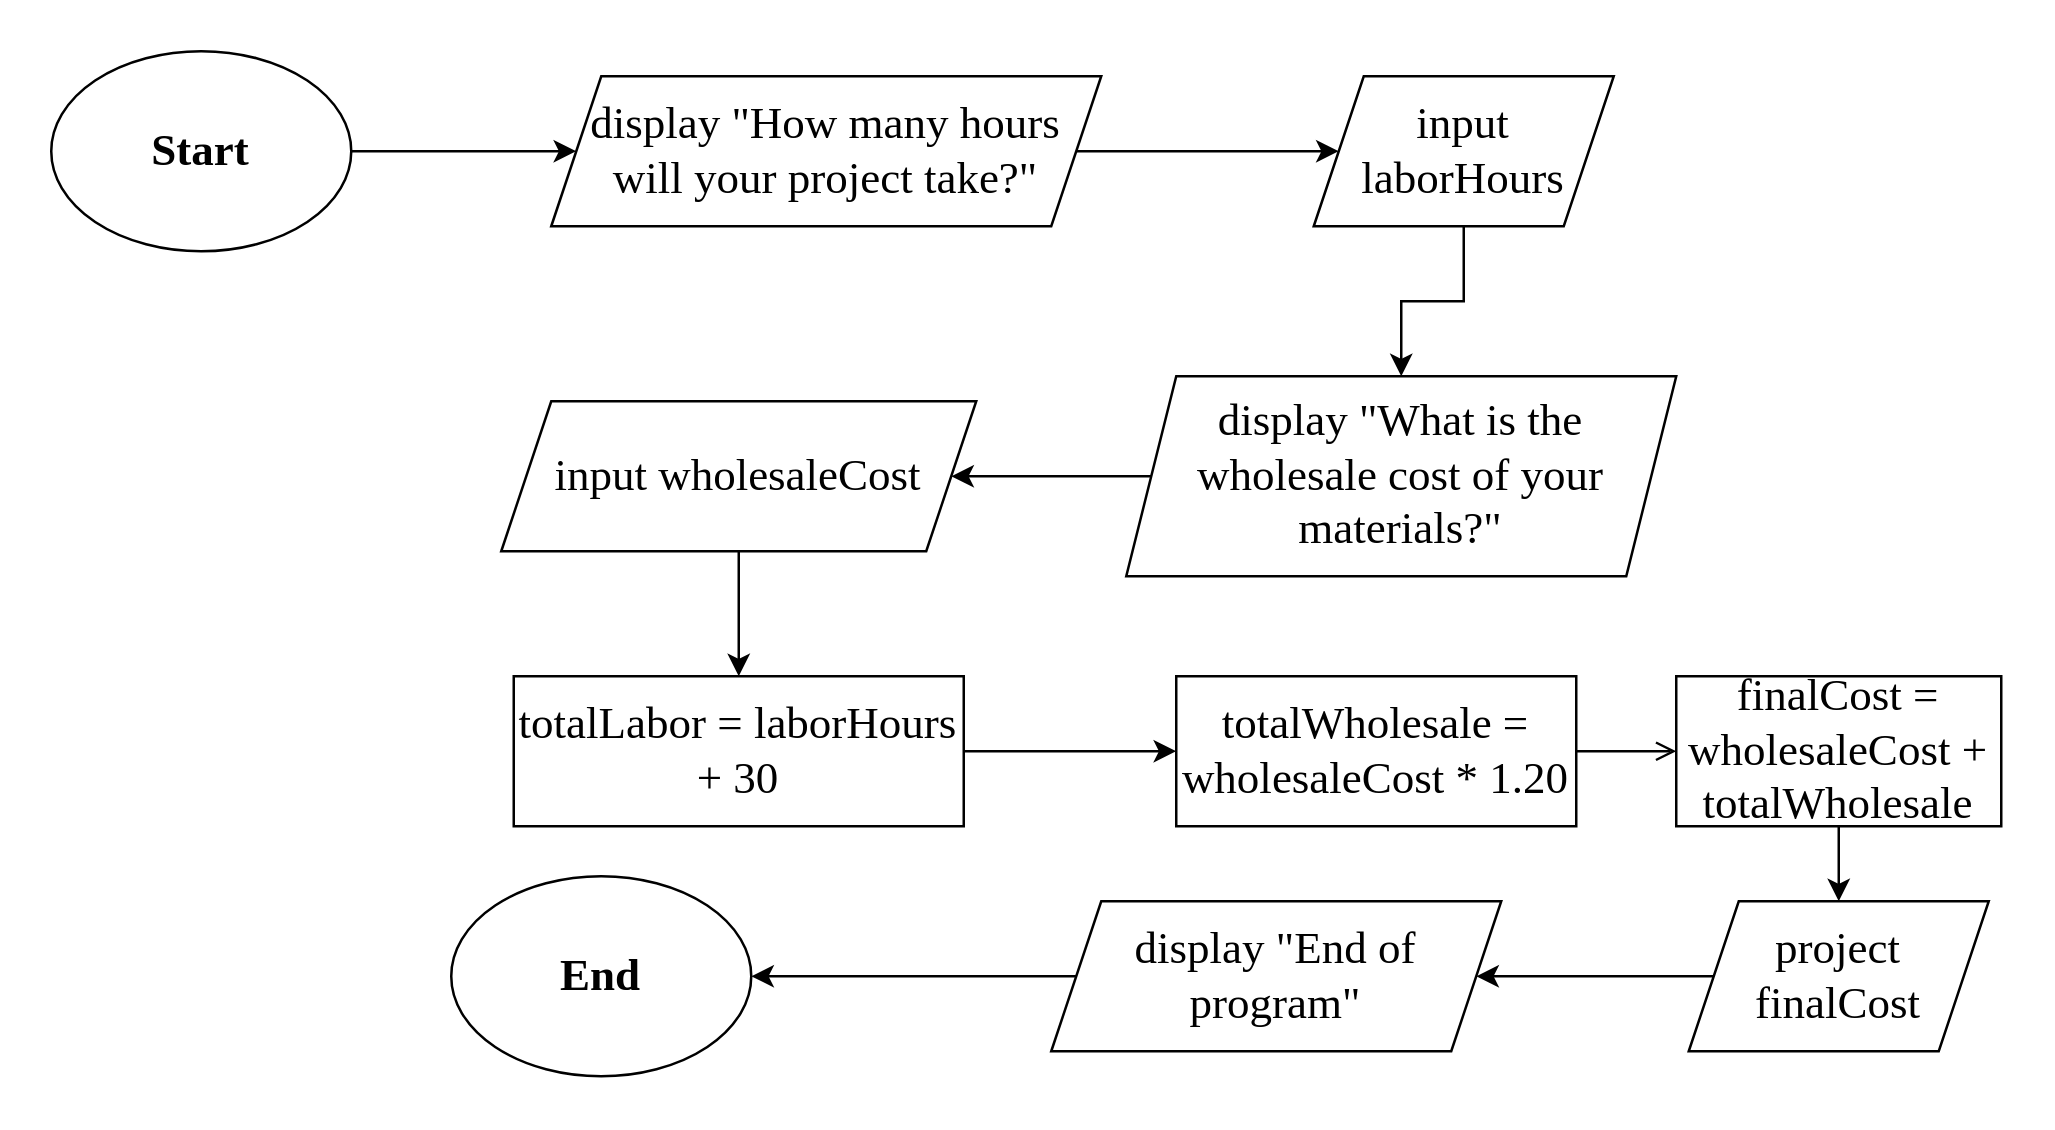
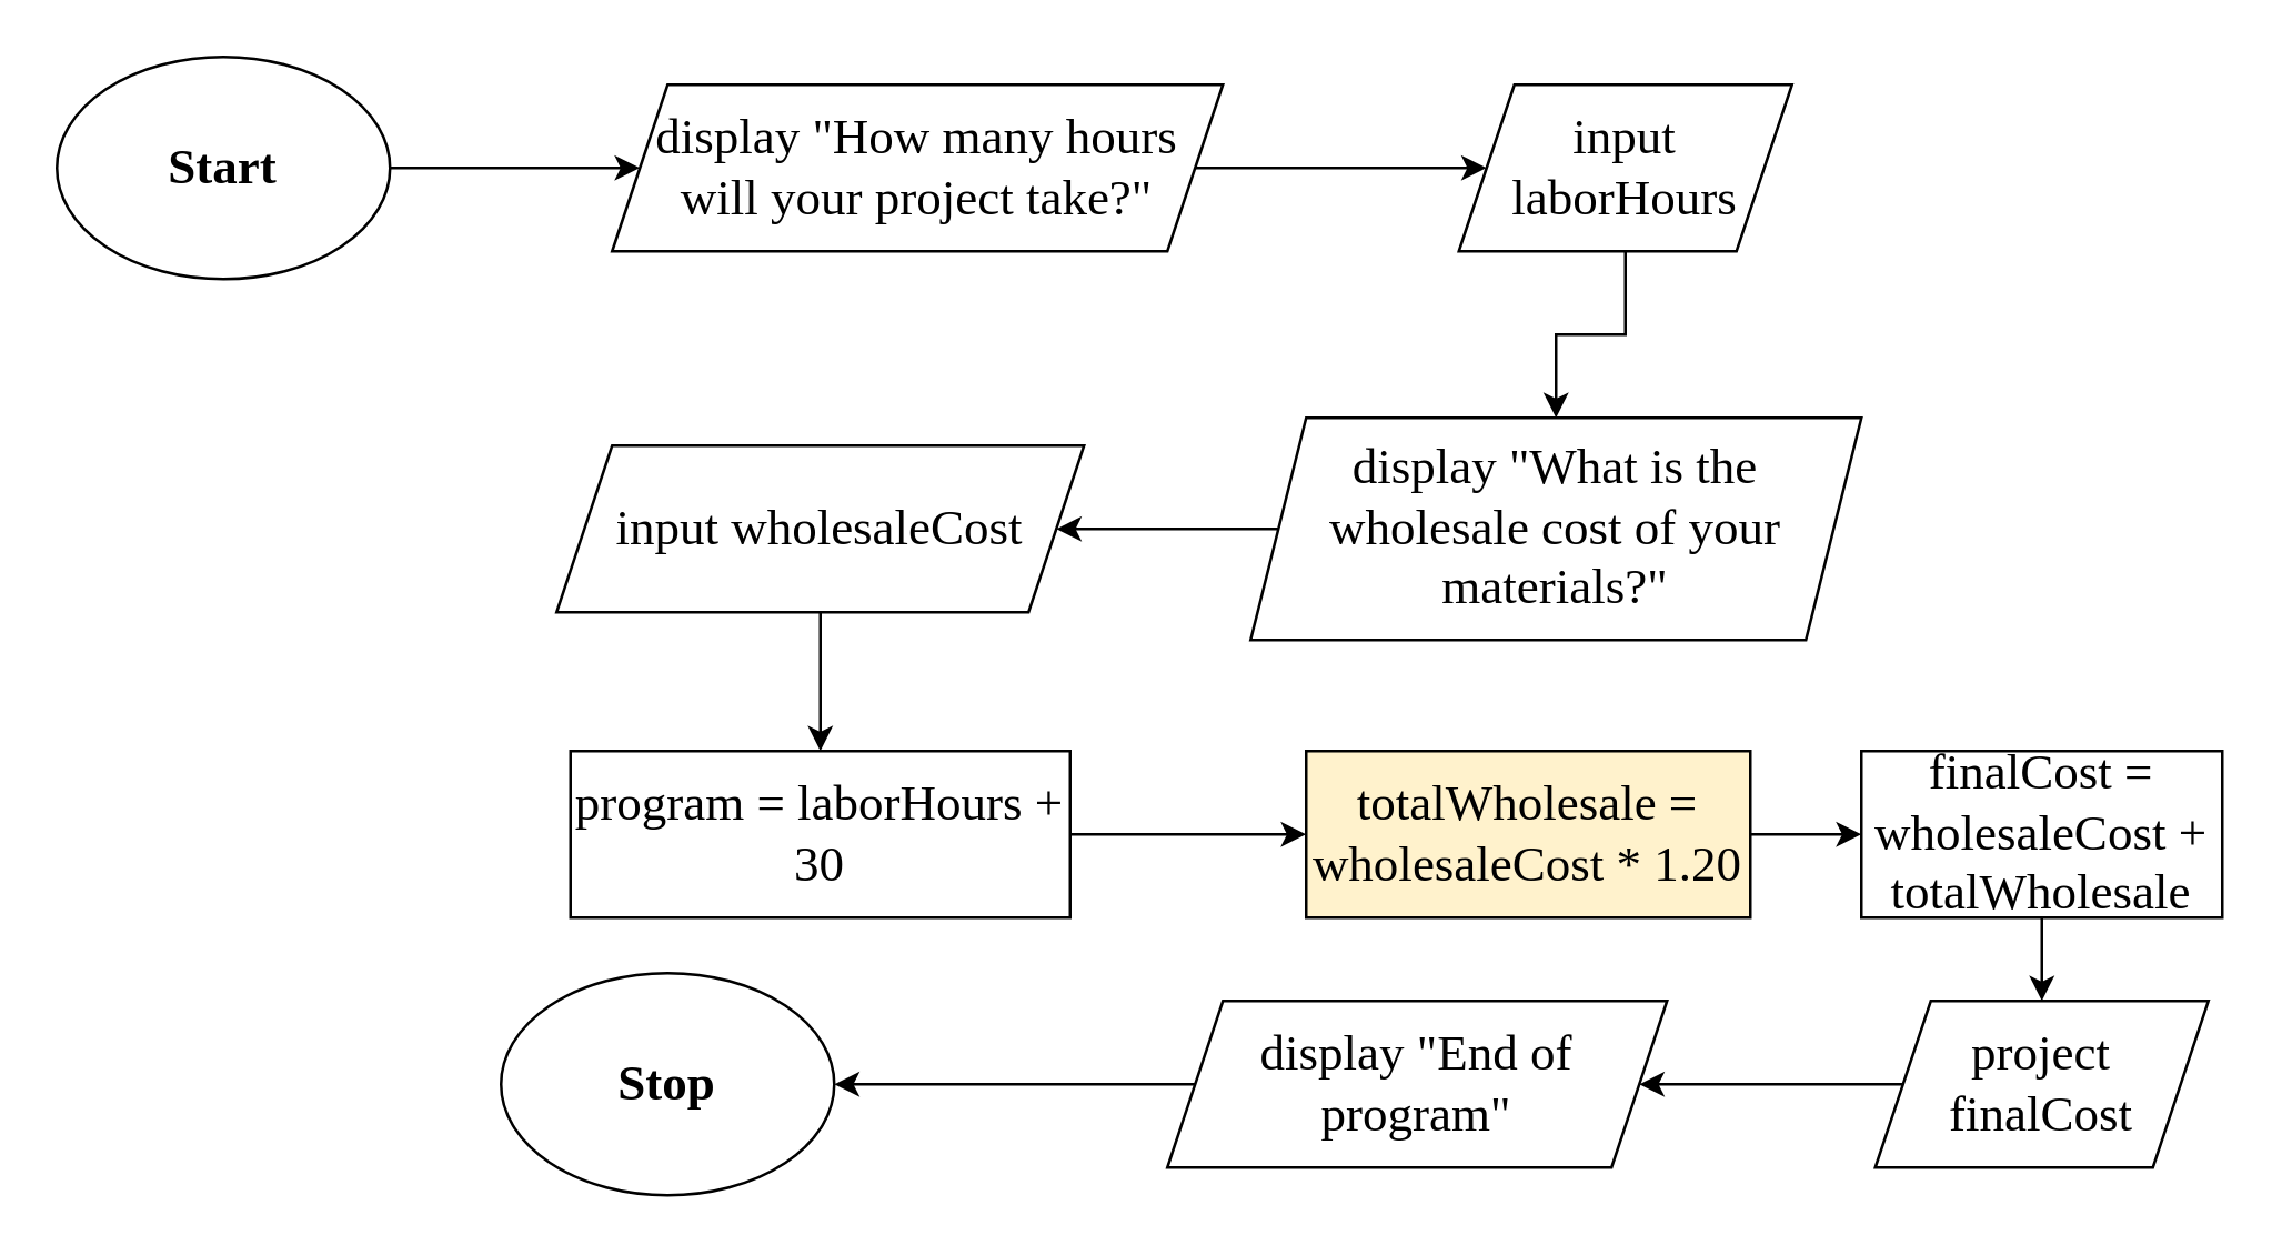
- <mxCell id="13" value="&lt;font style=&quot;font-size: 18px;&quot; face=&quot;Times New Roman&quot;&gt;totalLabor = laborHours + 30&lt;/font&gt;" style="rounded=0;whiteSpace=wrap;html=1;" vertex="1" parent="1"><mxGeometry x="205" y="270" width="180" height="60" as="geometry" /></mxCell>
+ <mxCell id="13" value="&lt;font style=&quot;font-size: 18px;&quot; face=&quot;Times New Roman&quot;&gt;program = laborHours + 30&lt;/font&gt;" style="rounded=0;whiteSpace=wrap;html=1;" vertex="1" parent="1"><mxGeometry x="205" y="270" width="180" height="60" as="geometry" /></mxCell>
- <mxCell id="15" value="&lt;font style=&quot;font-size: 18px;&quot; face=&quot;Times New Roman&quot;&gt;totalWholesale = wholesaleCost * 1.20&lt;/font&gt;" style="rounded=0;whiteSpace=wrap;html=1;" vertex="1" parent="1"><mxGeometry x="470" y="270" width="160" height="60" as="geometry" /></mxCell>
+ <mxCell id="15" value="&lt;font style=&quot;font-size: 18px;&quot; face=&quot;Times New Roman&quot;&gt;totalWholesale = wholesaleCost * 1.20&lt;/font&gt;" style="rounded=0;whiteSpace=wrap;html=1;fillColor=#fff2cc;" vertex="1" parent="1"><mxGeometry x="470" y="270" width="160" height="60" as="geometry" /></mxCell>
- <mxCell id="14" style="edgeStyle=orthogonalEdgeStyle;rounded=0;orthogonalLoop=1;jettySize=auto;html=1;exitX=1;exitY=0.5;exitDx=0;exitDy=0;entryX=0;entryY=0.5;entryDx=0;entryDy=0;endArrow=open;" edge="1" parent="1" source="15" target="17"><mxGeometry relative="1" as="geometry" /></mxCell>
+ <mxCell id="14" style="edgeStyle=orthogonalEdgeStyle;rounded=0;orthogonalLoop=1;jettySize=auto;html=1;exitX=1;exitY=0.5;exitDx=0;exitDy=0;entryX=0;entryY=0.5;entryDx=0;entryDy=0;" edge="1" parent="1" source="15" target="17"><mxGeometry relative="1" as="geometry" /></mxCell>
- <mxCell id="22" value="&lt;font style=&quot;font-size: 18px;&quot; face=&quot;Times New Roman&quot;&gt;&lt;b&gt;End&lt;/b&gt;&lt;/font&gt;" style="ellipse;whiteSpace=wrap;html=1;" vertex="1" parent="1"><mxGeometry x="180" y="350" width="120" height="80" as="geometry" /></mxCell>
+ <mxCell id="22" value="&lt;font style=&quot;font-size: 18px;&quot; face=&quot;Times New Roman&quot;&gt;&lt;b&gt;Stop&lt;/b&gt;&lt;/font&gt;" style="ellipse;whiteSpace=wrap;html=1;" vertex="1" parent="1"><mxGeometry x="180" y="350" width="120" height="80" as="geometry" /></mxCell>
